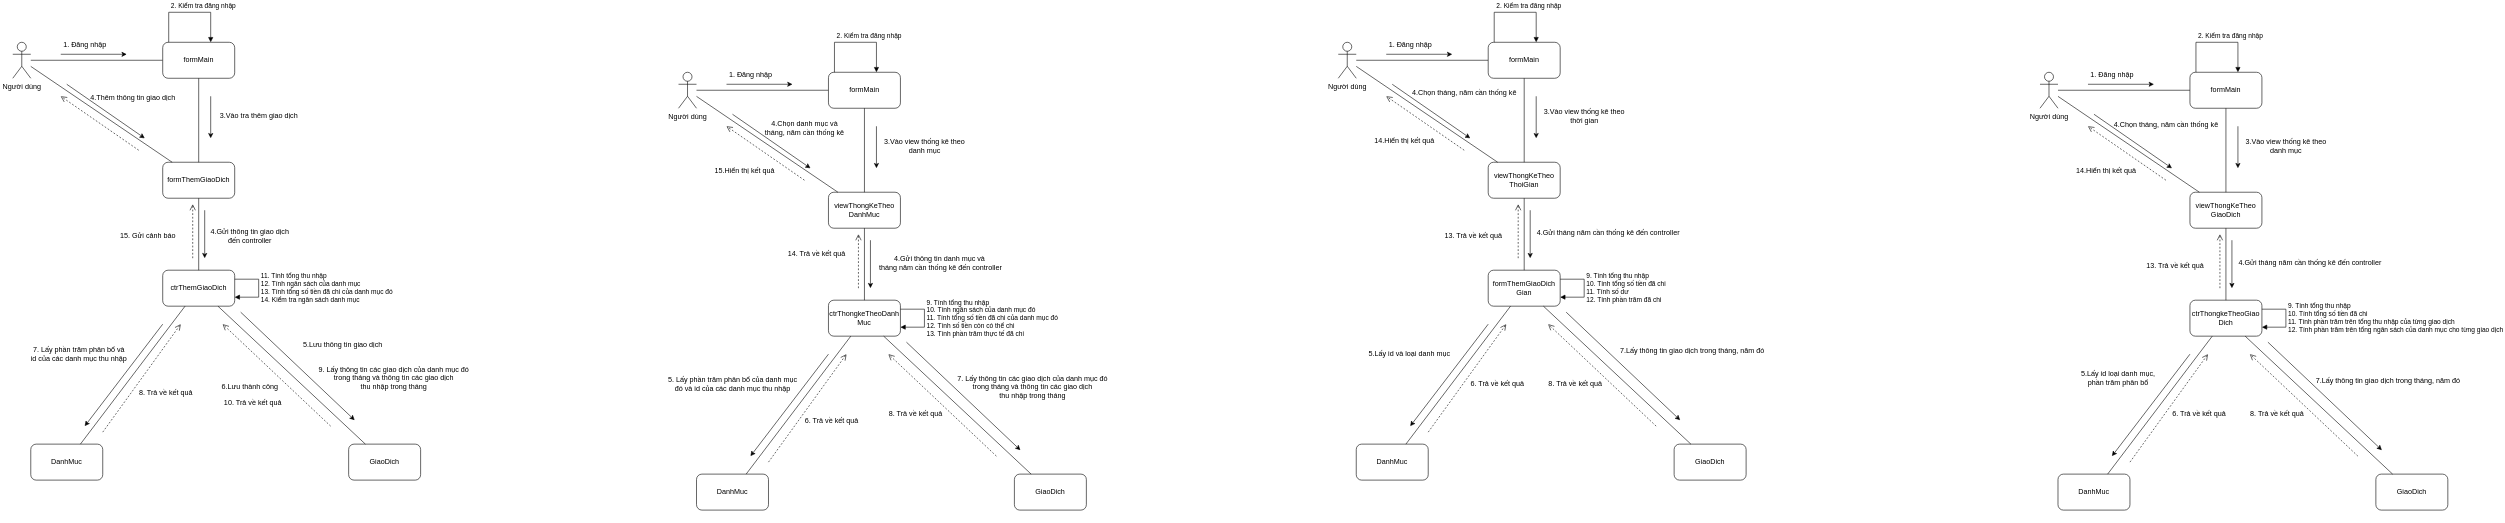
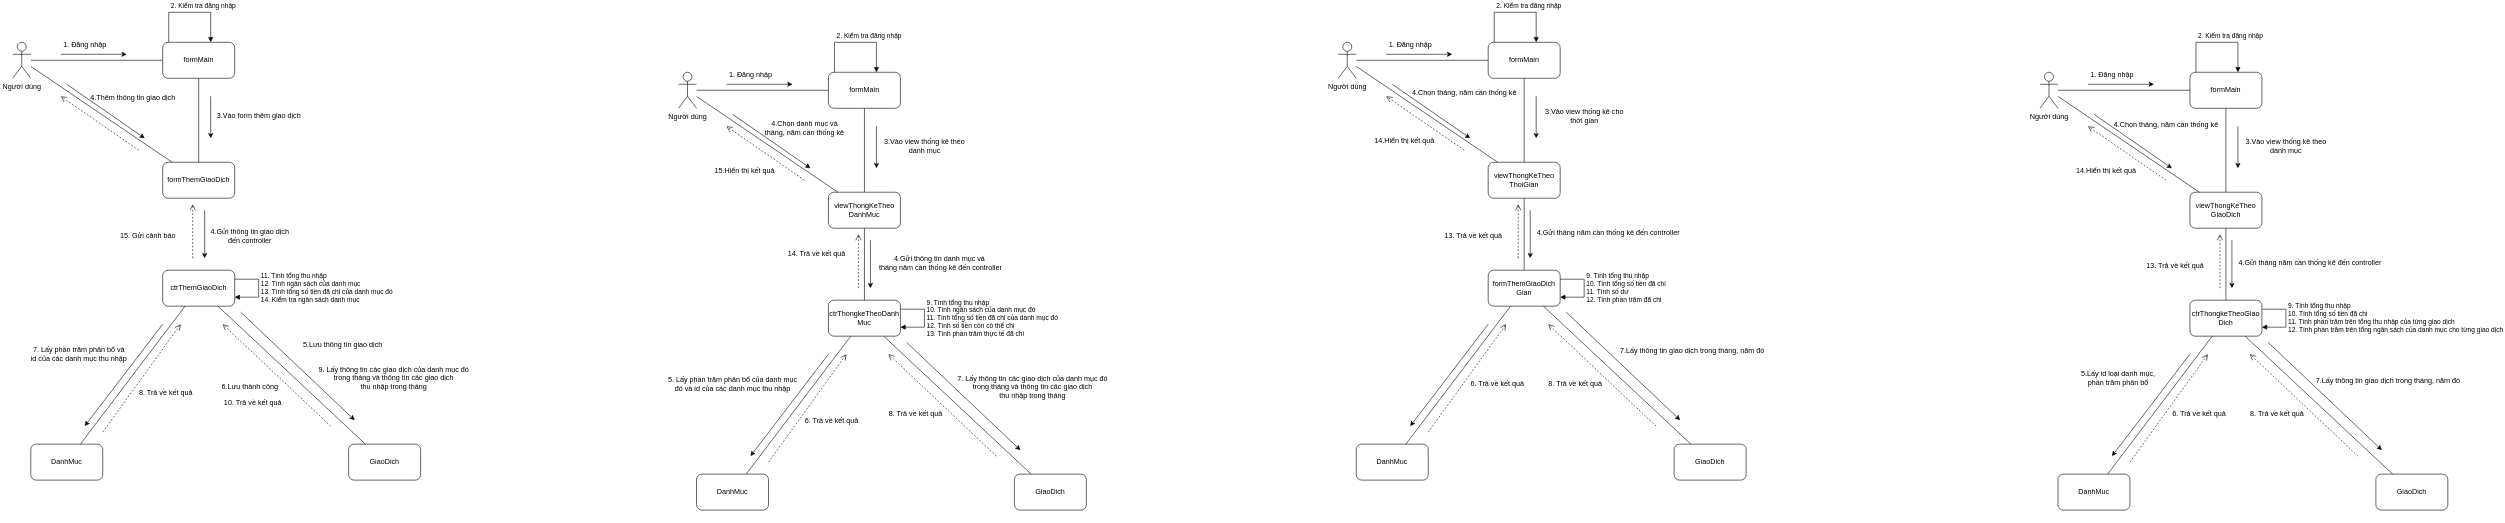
- <mxCell id="9" value="3.Vào tra thêm giao dịch" style="text;html=1;align=center;verticalAlign=middle;resizable=0;points=[];autosize=1;strokeColor=none;fillColor=none;" vertex="1" parent="1"><mxGeometry x="350" y="178" width="160" height="30" as="geometry" /></mxCell>
+ <mxCell id="9" value="3.Vào form thêm giao dịch" style="text;html=1;align=center;verticalAlign=middle;resizable=0;points=[];autosize=1;strokeColor=none;fillColor=none;" vertex="1" parent="1"><mxGeometry x="350" y="178" width="160" height="30" as="geometry" /></mxCell>
- <mxCell id="78" value="3.Vào view thống kê theo&lt;br&gt;thời gian" style="text;html=1;align=center;verticalAlign=middle;resizable=0;points=[];autosize=1;strokeColor=none;fillColor=none;" vertex="1" parent="1"><mxGeometry x="2560" y="173" width="160" height="40" as="geometry" /></mxCell>
+ <mxCell id="78" value="3.Vào view thống kê cho&lt;br&gt;thời gian" style="text;html=1;align=center;verticalAlign=middle;resizable=0;points=[];autosize=1;strokeColor=none;fillColor=none;" vertex="1" parent="1"><mxGeometry x="2560" y="173" width="160" height="40" as="geometry" /></mxCell>
- <mxCell id="17" value="" style="endArrow=none;html=1;rounded=0;" edge="1" parent="1" source="15" target="3"><mxGeometry width="50" height="50" relative="1" as="geometry"><mxPoint x="340" y="280" as="sourcePoint" /><mxPoint x="340" y="140" as="targetPoint" /></mxGeometry></mxCell>
- <mxCell id="95" value="5.Lấy&amp;nbsp;&lt;span style=&quot;background-color: transparent; color: light-dark(rgb(0, 0, 0), rgb(255, 255, 255));&quot;&gt;id và loại danh mục&amp;nbsp;&lt;/span&gt;" style="text;html=1;align=center;verticalAlign=middle;resizable=0;points=[];autosize=1;strokeColor=none;fillColor=none;" vertex="1" parent="1"><mxGeometry x="2270" y="575" width="160" height="30" as="geometry" /></mxCell>
